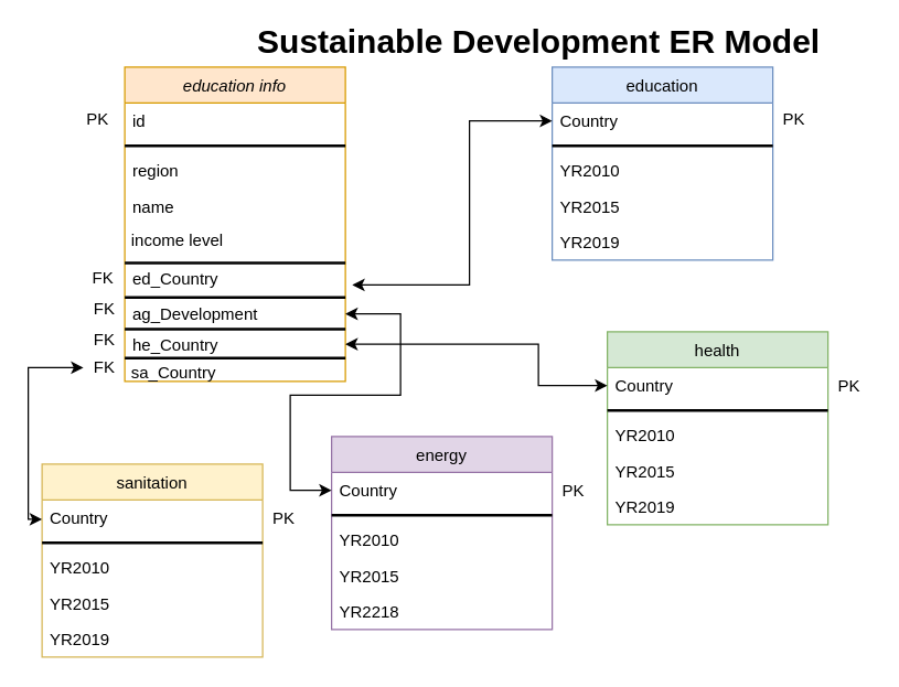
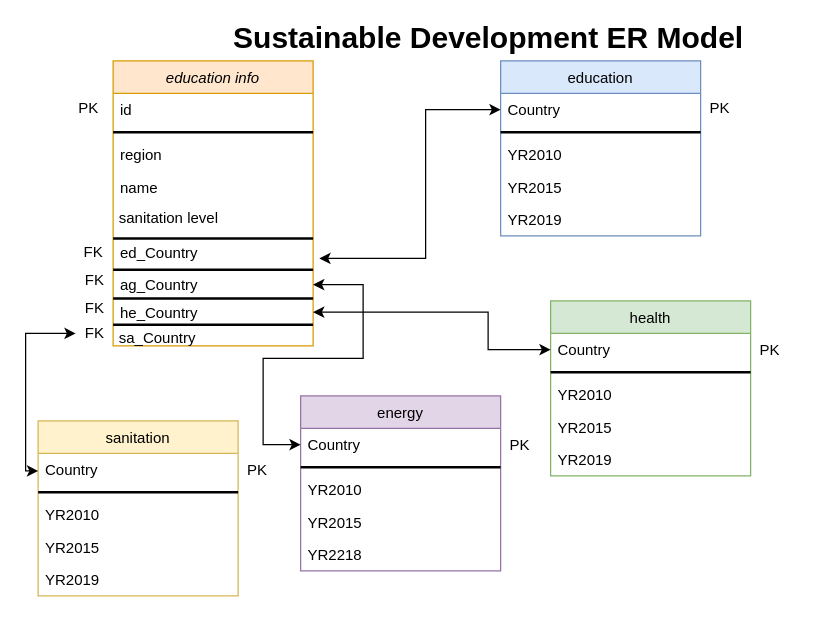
- <mxCell id="19" value="income level" style="text;align=left;verticalAlign=top;spacingLeft=4;spacingRight=4;overflow=hidden;rotatable=0;points=[[0,0.5],[1,0.5]];portConstraint=eastwest;rounded=0;shadow=0;html=0;" vertex="1" parent="1"><mxGeometry x="89" y="160" width="160" height="26" as="geometry" /></mxCell>
+ <mxCell id="19" value="sanitation level" style="text;align=left;verticalAlign=top;spacingLeft=4;spacingRight=4;overflow=hidden;rotatable=0;points=[[0,0.5],[1,0.5]];portConstraint=eastwest;rounded=0;shadow=0;html=0;" vertex="1" parent="1"><mxGeometry x="89" y="160" width="160" height="26" as="geometry" /></mxCell>
- <mxCell id="27" value="ag_Development" style="text;align=left;verticalAlign=top;spacingLeft=4;spacingRight=4;overflow=hidden;rotatable=0;points=[[0,0.5],[1,0.5]];portConstraint=eastwest;" vertex="1" parent="1"><mxGeometry x="90" y="214" width="160" height="26" as="geometry" /></mxCell>
+ <mxCell id="27" value="ag_Country" style="text;align=left;verticalAlign=top;spacingLeft=4;spacingRight=4;overflow=hidden;rotatable=0;points=[[0,0.5],[1,0.5]];portConstraint=eastwest;" vertex="1" parent="1"><mxGeometry x="90" y="214" width="160" height="26" as="geometry" /></mxCell>
